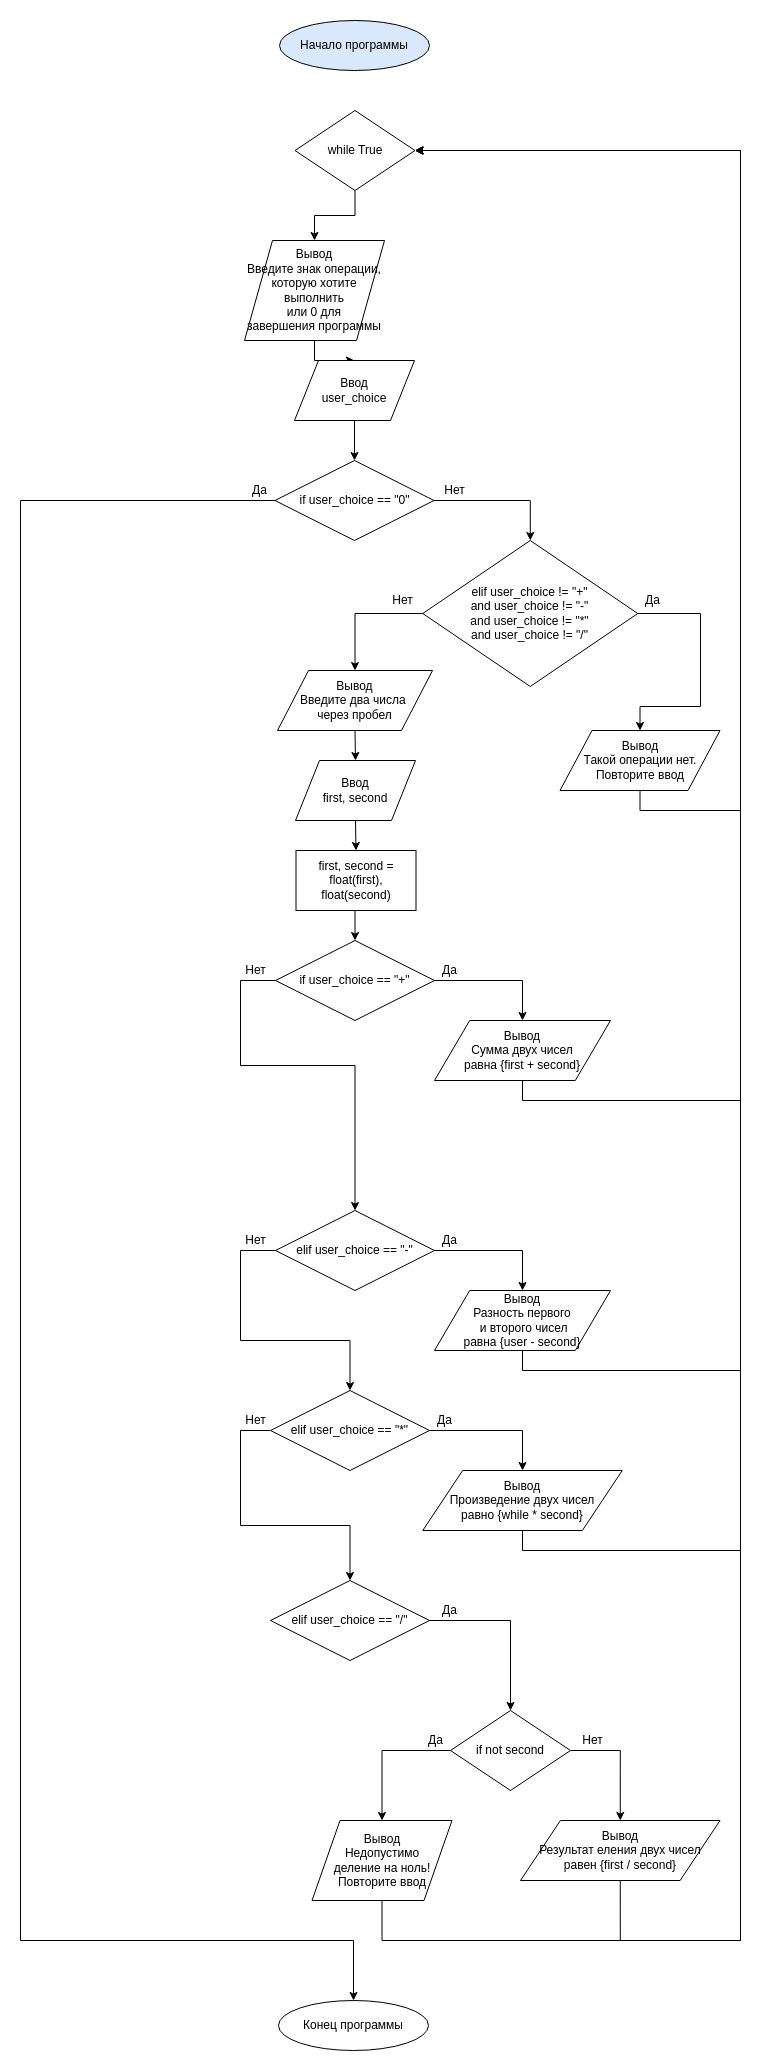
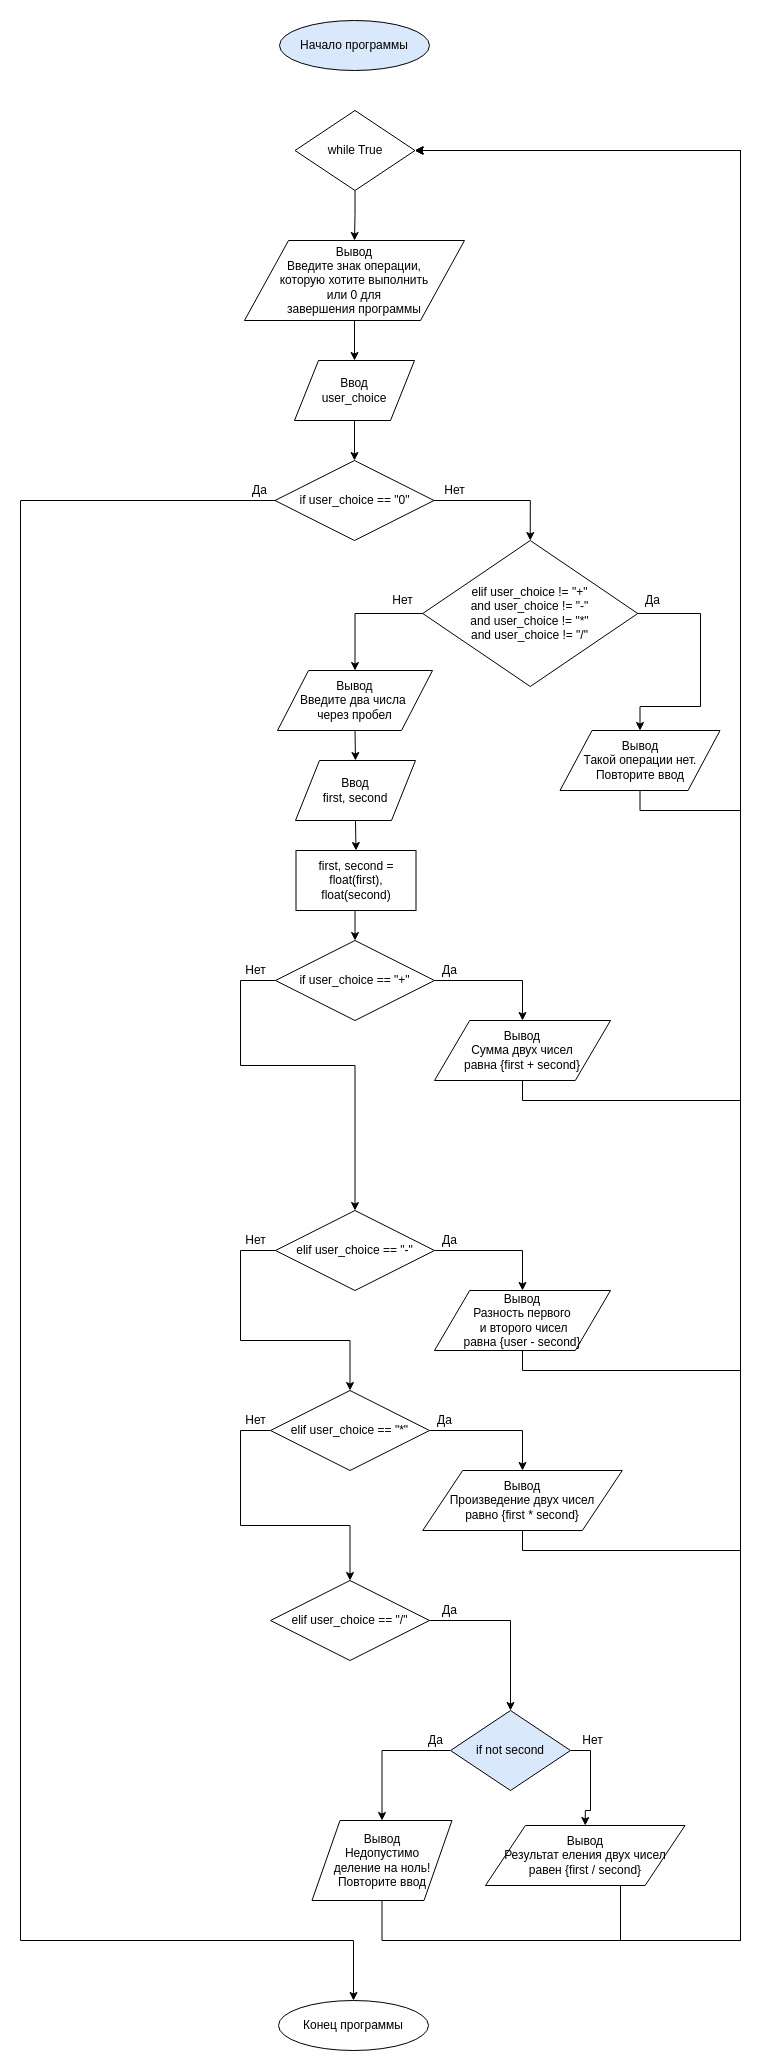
- <mxCell id="4" value="Вывод&lt;br&gt;Введите знак операции, &lt;br&gt;которую хотите выполнить &lt;br&gt;или 0 для &lt;br&gt;завершения программы" style="shape=parallelogram;perimeter=parallelogramPerimeter;whiteSpace=wrap;html=1;" parent="1" vertex="1"><mxGeometry x="244" y="240" width="140" height="100" as="geometry" /></mxCell>
+ <mxCell id="4" value="Вывод&lt;br&gt;Введите знак операции, &lt;br&gt;которую хотите выполнить &lt;br&gt;или 0 для &lt;br&gt;завершения программы" style="shape=parallelogram;perimeter=parallelogramPerimeter;whiteSpace=wrap;html=1;" parent="1" vertex="1"><mxGeometry x="244" y="240" width="220" height="80" as="geometry" /></mxCell>
- <mxCell id="35" value="Вывод&lt;br&gt;Произведение двух чисел&lt;br&gt;равно {while * second}" style="shape=parallelogram;perimeter=parallelogramPerimeter;whiteSpace=wrap;html=1;" parent="1" vertex="1"><mxGeometry x="422.25" y="1470" width="199.5" height="60" as="geometry" /></mxCell>
+ <mxCell id="35" value="Вывод&lt;br&gt;Произведение двух чисел&lt;br&gt;равно {first * second}" style="shape=parallelogram;perimeter=parallelogramPerimeter;whiteSpace=wrap;html=1;" parent="1" vertex="1"><mxGeometry x="422.25" y="1470" width="199.5" height="60" as="geometry" /></mxCell>
- <mxCell id="44" value="if not second" style="rhombus;whiteSpace=wrap;html=1;" parent="1" vertex="1"><mxGeometry x="450" y="1710" width="120" height="80" as="geometry" /></mxCell>
+ <mxCell id="44" value="if not second" style="rhombus;whiteSpace=wrap;html=1;fillColor=#dae8fc;" parent="1" vertex="1"><mxGeometry x="450" y="1710" width="120" height="80" as="geometry" /></mxCell>
- <mxCell id="41" value="Вывод&lt;br&gt;Результат еления двух чисел&lt;br&gt;равен {first / second}" style="shape=parallelogram;perimeter=parallelogramPerimeter;whiteSpace=wrap;html=1;" parent="1" vertex="1"><mxGeometry x="520" y="1820" width="199.5" height="60" as="geometry" /></mxCell>
+ <mxCell id="41" value="Вывод&lt;br&gt;Результат еления двух чисел&lt;br&gt;равен {first / second}" style="shape=parallelogram;perimeter=parallelogramPerimeter;whiteSpace=wrap;html=1;" parent="1" vertex="1"><mxGeometry x="485" y="1825" width="199.5" height="60" as="geometry" /></mxCell>
